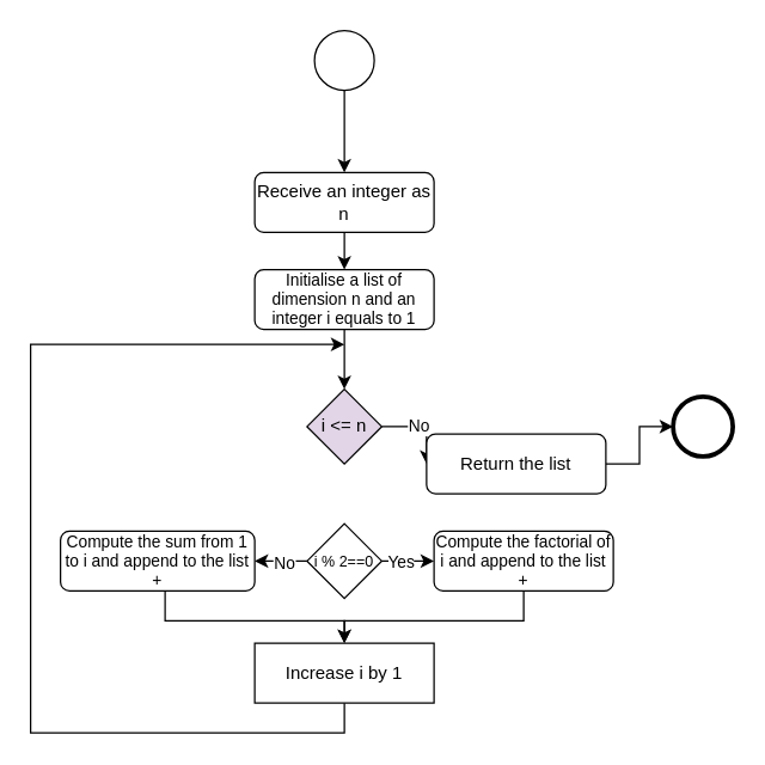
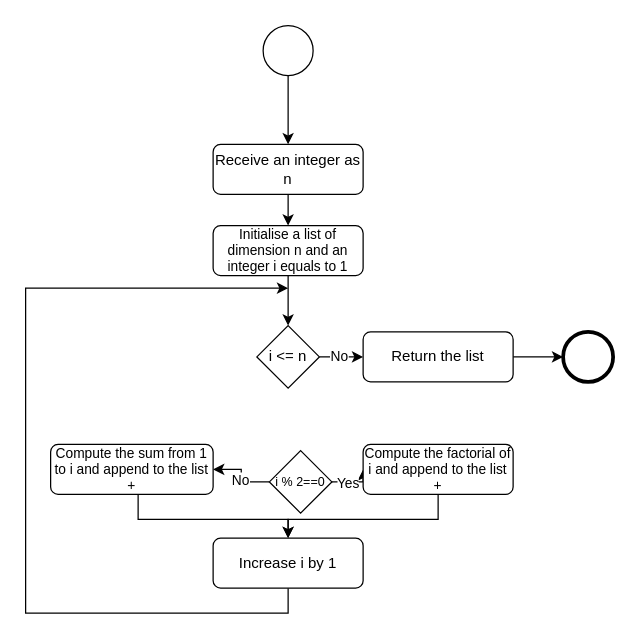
- <mxCell id="10" value="i &amp;lt;= n" style="rhombus;whiteSpace=wrap;html=1;fillColor=#e1d5e7;" vertex="1" parent="1"><mxGeometry x="205" y="260" width="50" height="50" as="geometry" /></mxCell>
+ <mxCell id="10" value="i &amp;lt;= n" style="rhombus;whiteSpace=wrap;html=1;" vertex="1" parent="1"><mxGeometry x="205" y="260" width="50" height="50" as="geometry" /></mxCell>
- <mxCell id="12" value="Return the list" style="rounded=1;whiteSpace=wrap;html=1;" vertex="1" parent="1"><mxGeometry x="285" y="290" width="120" height="40" as="geometry" /></mxCell>
+ <mxCell id="12" value="Return the list" style="rounded=1;whiteSpace=wrap;html=1;" vertex="1" parent="1"><mxGeometry x="290" y="265" width="120" height="40" as="geometry" /></mxCell>
- <mxCell id="18" value="i % 2==0" style="rhombus;whiteSpace=wrap;html=1;fontSize=10;" vertex="1" parent="1"><mxGeometry x="205" y="350" width="50" height="50" as="geometry" /></mxCell>
+ <mxCell id="18" value="i % 2==0" style="rhombus;whiteSpace=wrap;html=1;fontSize=10;" vertex="1" parent="1"><mxGeometry x="215" y="360" width="50" height="50" as="geometry" /></mxCell>
- <mxCell id="24" value="Increase i by 1" style="whiteSpace=wrap;html=1;rounded=0;" vertex="1" parent="1"><mxGeometry x="170" y="430" width="120" height="40" as="geometry" /></mxCell>
+ <mxCell id="24" value="Increase i by 1" style="rounded=1;whiteSpace=wrap;html=1;" vertex="1" parent="1"><mxGeometry x="170" y="430" width="120" height="40" as="geometry" /></mxCell>
